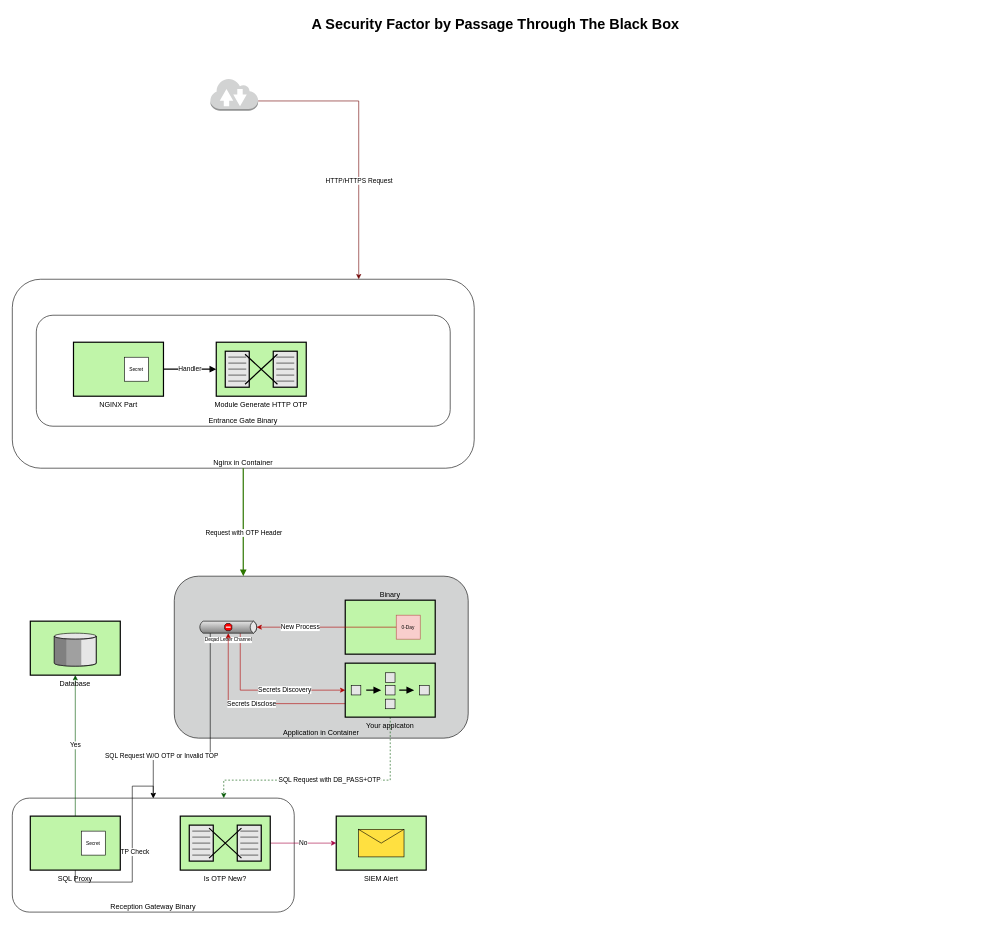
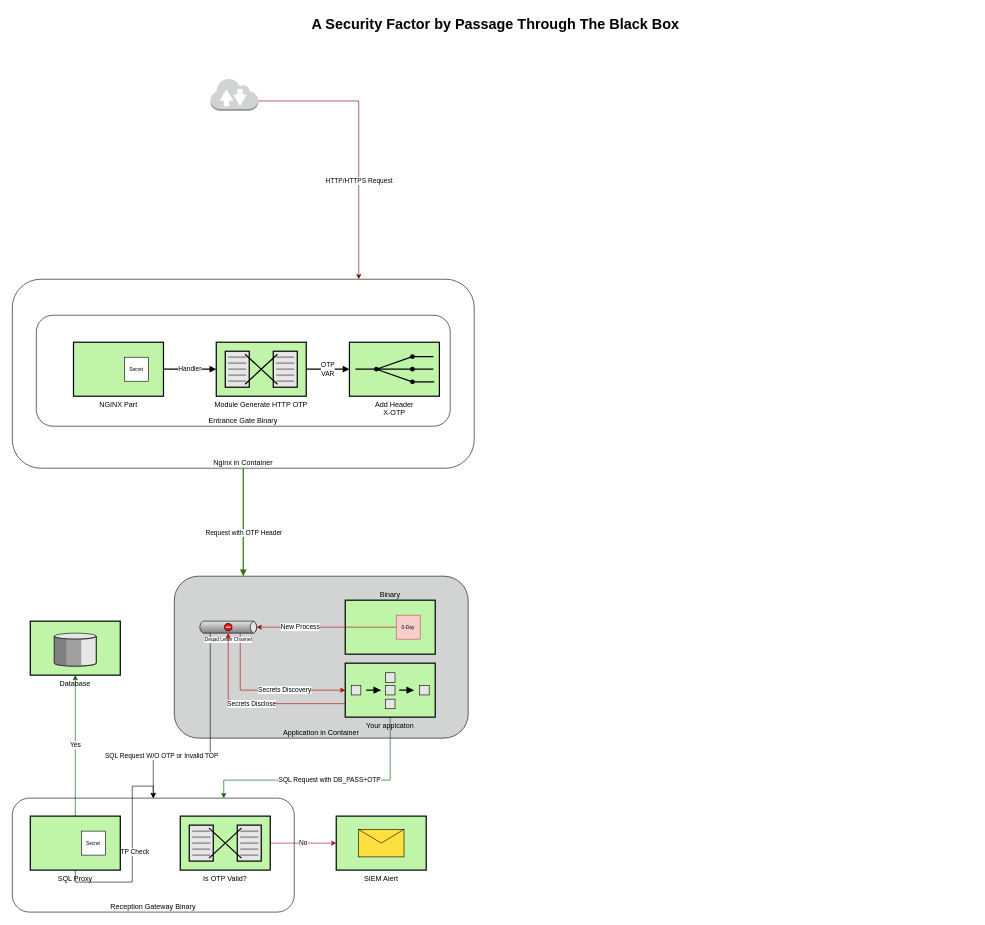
+ <mxCell id="6" value="OTP&lt;br&gt;VAR" style="edgeStyle=orthogonalEdgeStyle;rounded=0;html=1;endArrow=block;endFill=1;jettySize=auto;orthogonalLoop=1;strokeWidth=2;startArrow=none;startFill=0;" parent="1" source="7" target="10" edge="1"><mxGeometry relative="1" as="geometry" /></mxCell>
+ <mxCell id="10" value="Add Header&#10;X-OTP" style="strokeWidth=2;dashed=0;align=center;fontSize=12;fillColor=#c0f5a9;verticalLabelPosition=bottom;verticalAlign=top;shape=mxgraph.eip.recipient_list;" parent="1" vertex="1"><mxGeometry x="582" y="570" width="150" height="90" as="geometry" /></mxCell>
- <mxCell id="27" value="SQL Request with DB_PASS+OTP" style="edgeStyle=orthogonalEdgeStyle;rounded=0;orthogonalLoop=1;jettySize=auto;html=1;exitX=0.5;exitY=1;exitDx=0;exitDy=0;exitPerimeter=0;entryX=0.75;entryY=0;entryDx=0;entryDy=0;fillColor=#008a00;strokeColor=#005700;dashed=1;" edge="1" parent="1" source="28" target="2"><mxGeometry relative="1" as="geometry"><Array as="points"><mxPoint x="650" y="1300" /><mxPoint x="373" y="1300" /></Array></mxGeometry></mxCell>
+ <mxCell id="27" value="SQL Request with DB_PASS+OTP" style="edgeStyle=orthogonalEdgeStyle;rounded=0;orthogonalLoop=1;jettySize=auto;html=1;exitX=0.5;exitY=1;exitDx=0;exitDy=0;exitPerimeter=0;entryX=0.75;entryY=0;entryDx=0;entryDy=0;fillColor=#008a00;strokeColor=#005700;" edge="1" parent="1" source="28" target="2"><mxGeometry relative="1" as="geometry"><Array as="points"><mxPoint x="650" y="1300" /><mxPoint x="373" y="1300" /></Array></mxGeometry></mxCell>
- <mxCell id="21" value="Is OTP New?" style="strokeWidth=2;dashed=0;align=center;fontSize=12;shape=mxgraph.eip.message_translator;fillColor=#c0f5a9;verticalLabelPosition=bottom;verticalAlign=top;" parent="1" vertex="1"><mxGeometry x="300" y="1360" width="150" height="90" as="geometry" /></mxCell>
+ <mxCell id="21" value="Is OTP Valid?" style="strokeWidth=2;dashed=0;align=center;fontSize=12;shape=mxgraph.eip.message_translator;fillColor=#c0f5a9;verticalLabelPosition=bottom;verticalAlign=top;" parent="1" vertex="1"><mxGeometry x="300" y="1360" width="150" height="90" as="geometry" /></mxCell>
